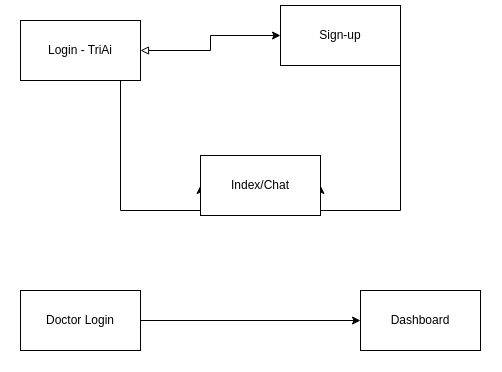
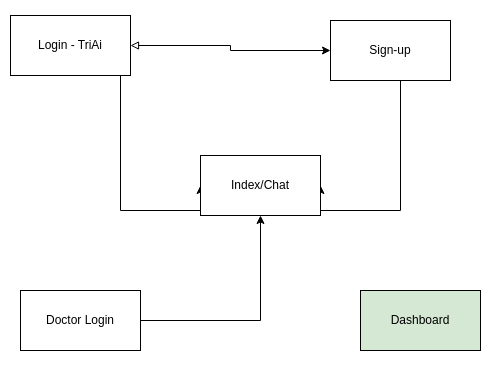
- <mxCell id="6" value="Sign-up" style="rounded=0;whiteSpace=wrap;html=1;" vertex="1" parent="1"><mxGeometry x="280" y="5" width="120" height="60" as="geometry" /></mxCell>
+ <mxCell id="6" value="Sign-up" style="rounded=0;whiteSpace=wrap;html=1;" vertex="1" parent="1"><mxGeometry x="330" y="20" width="120" height="60" as="geometry" /></mxCell>
- <mxCell id="4" value="Login - TriAi" style="rounded=0;whiteSpace=wrap;html=1;" vertex="1" parent="1"><mxGeometry x="20" y="20" width="120" height="60" as="geometry" /></mxCell>
+ <mxCell id="4" value="Login - TriAi" style="rounded=0;whiteSpace=wrap;html=1;" vertex="1" parent="1"><mxGeometry x="10" y="15" width="120" height="60" as="geometry" /></mxCell>
- <mxCell id="7" style="edgeStyle=orthogonalEdgeStyle;rounded=0;orthogonalLoop=1;jettySize=auto;html=1;entryX=0;entryY=0.5;entryDx=0;entryDy=0;" edge="1" parent="1" source="8" target="9"><mxGeometry relative="1" as="geometry" /></mxCell>
+ <mxCell id="7" style="edgeStyle=orthogonalEdgeStyle;rounded=0;orthogonalLoop=1;jettySize=auto;html=1;" edge="1" parent="1" source="8" target="10"><mxGeometry relative="1" as="geometry" /></mxCell>
- <mxCell id="9" value="Dashboard" style="rounded=0;whiteSpace=wrap;html=1;" vertex="1" parent="1"><mxGeometry x="360" y="290" width="120" height="60" as="geometry" /></mxCell>
+ <mxCell id="9" value="Dashboard" style="rounded=0;whiteSpace=wrap;html=1;fillColor=#d5e8d4;" vertex="1" parent="1"><mxGeometry x="360" y="290" width="120" height="60" as="geometry" /></mxCell>
